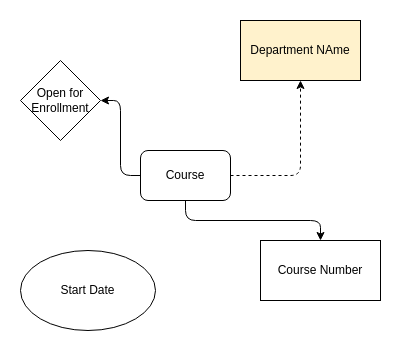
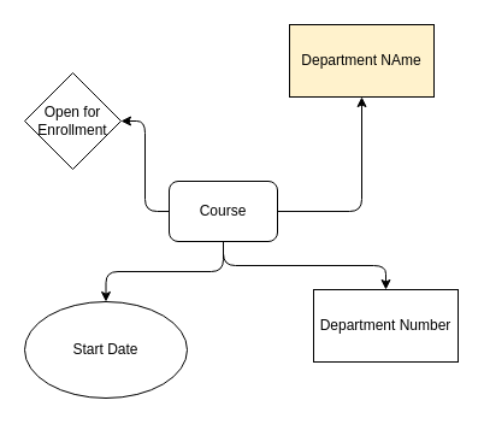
- <mxCell id="3" style="edgeStyle=orthogonalEdgeStyle;html=1;entryX=0.5;entryY=1;entryDx=0;entryDy=0;dashed=1;" edge="1" parent="1" source="6" target="8"><mxGeometry relative="1" as="geometry" /></mxCell>
+ <mxCell id="3" style="edgeStyle=orthogonalEdgeStyle;html=1;entryX=0.5;entryY=1;entryDx=0;entryDy=0;" edge="1" parent="1" source="6" target="8"><mxGeometry relative="1" as="geometry" /></mxCell>
+ <mxCell id="5" style="edgeStyle=orthogonalEdgeStyle;html=1;" edge="1" parent="1" source="6" target="9"><mxGeometry relative="1" as="geometry" /></mxCell>
- <mxCell id="7" value="Course Number" style="rounded=0;whiteSpace=wrap;html=1;" vertex="1" parent="1"><mxGeometry x="260" y="240" width="120" height="60" as="geometry" /></mxCell>
+ <mxCell id="7" value="Department Number" style="rounded=0;whiteSpace=wrap;html=1;" vertex="1" parent="1"><mxGeometry x="260" y="240" width="120" height="60" as="geometry" /></mxCell>
